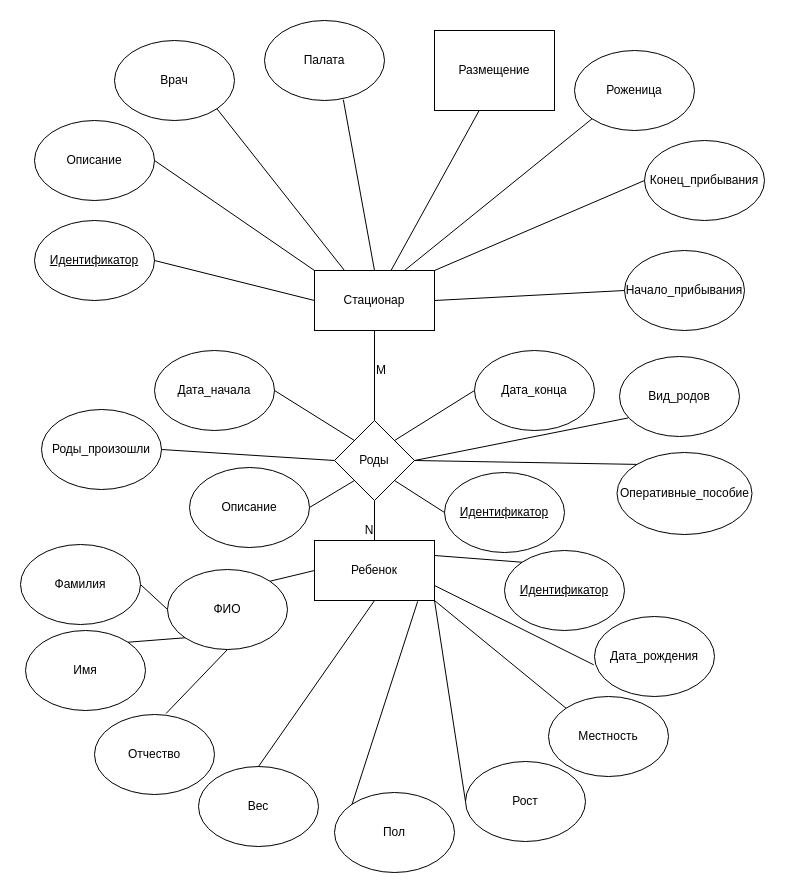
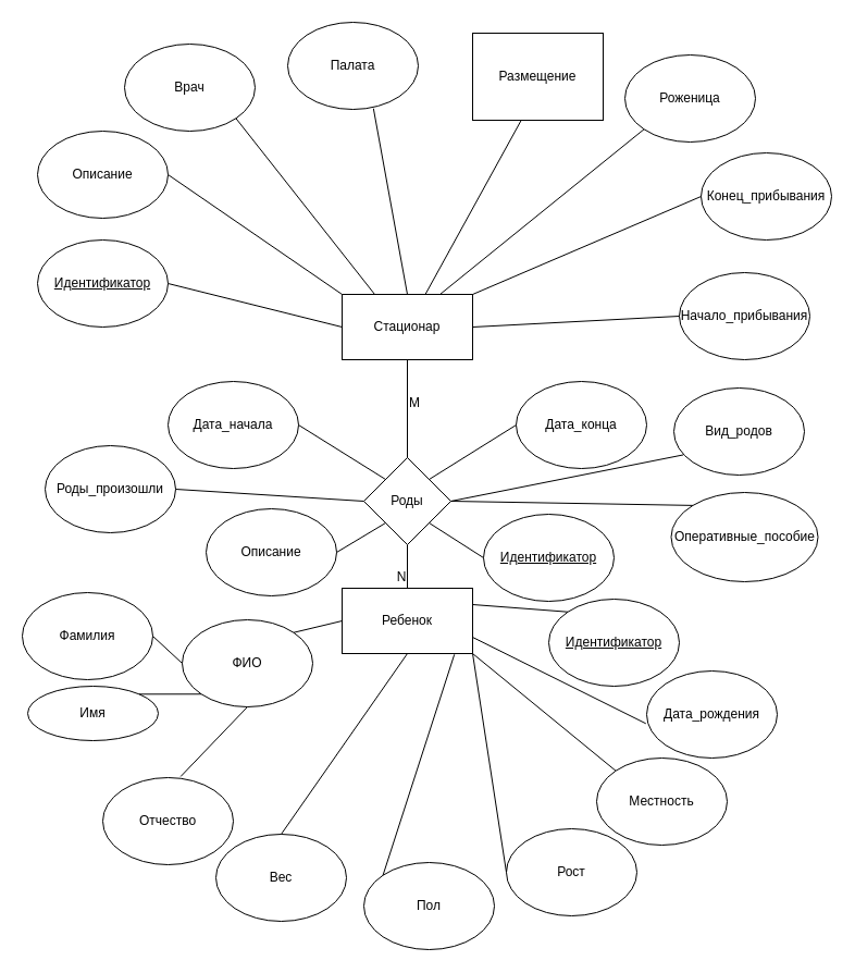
- <mxCell id="19" value="Имя" style="ellipse;whiteSpace=wrap;html=1;" parent="1" vertex="1"><mxGeometry x="25" y="630" width="120" height="80" as="geometry" /></mxCell>
+ <mxCell id="19" value="Имя" style="ellipse;whiteSpace=wrap;html=1;" parent="1" vertex="1"><mxGeometry x="25" y="630" width="120" height="50" as="geometry" /></mxCell>
